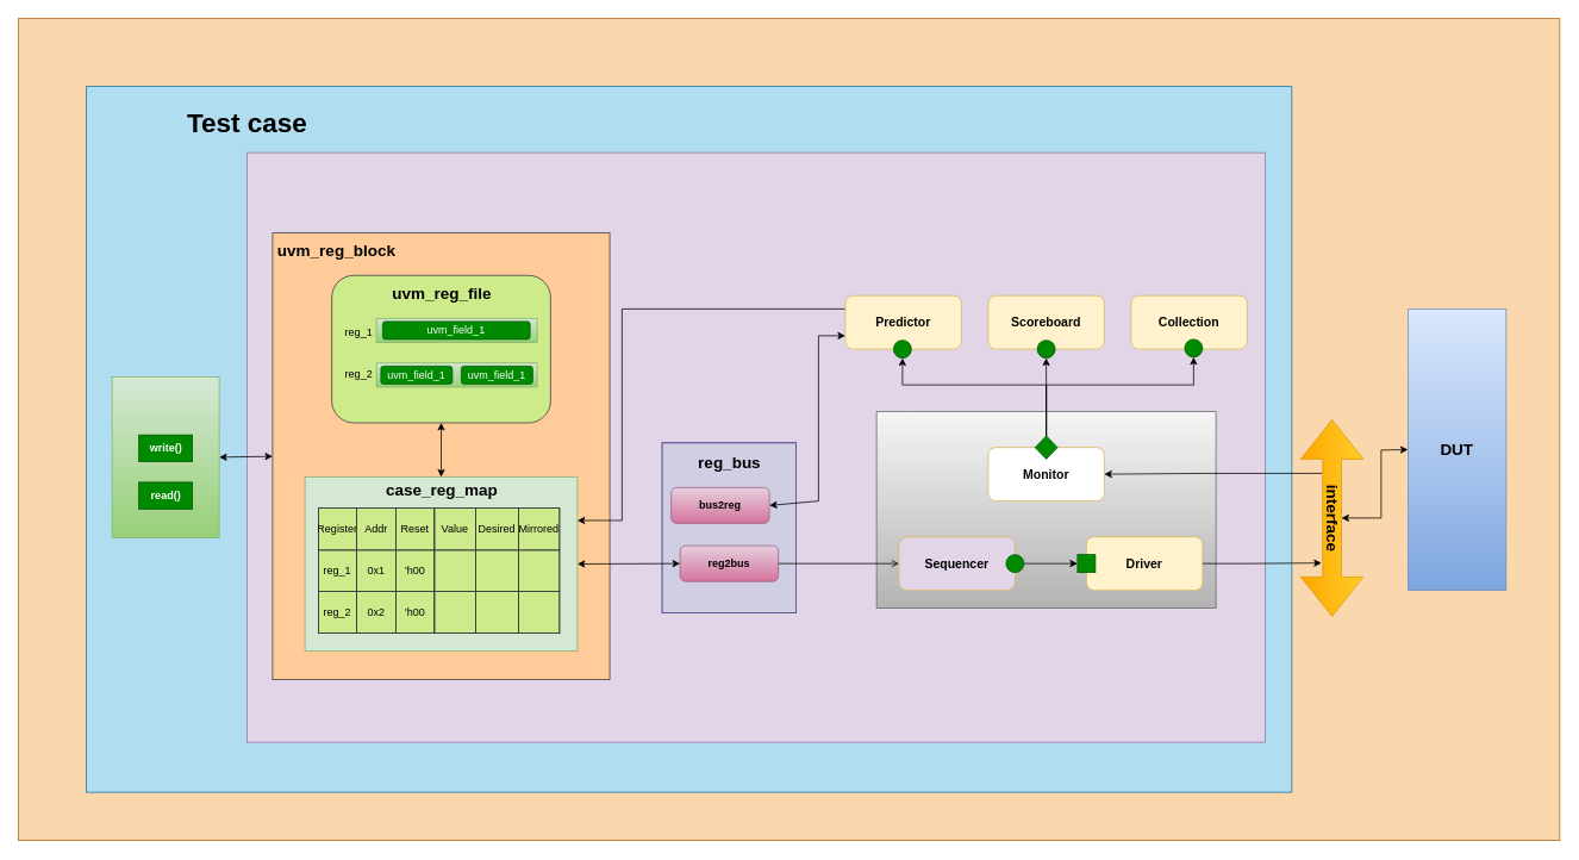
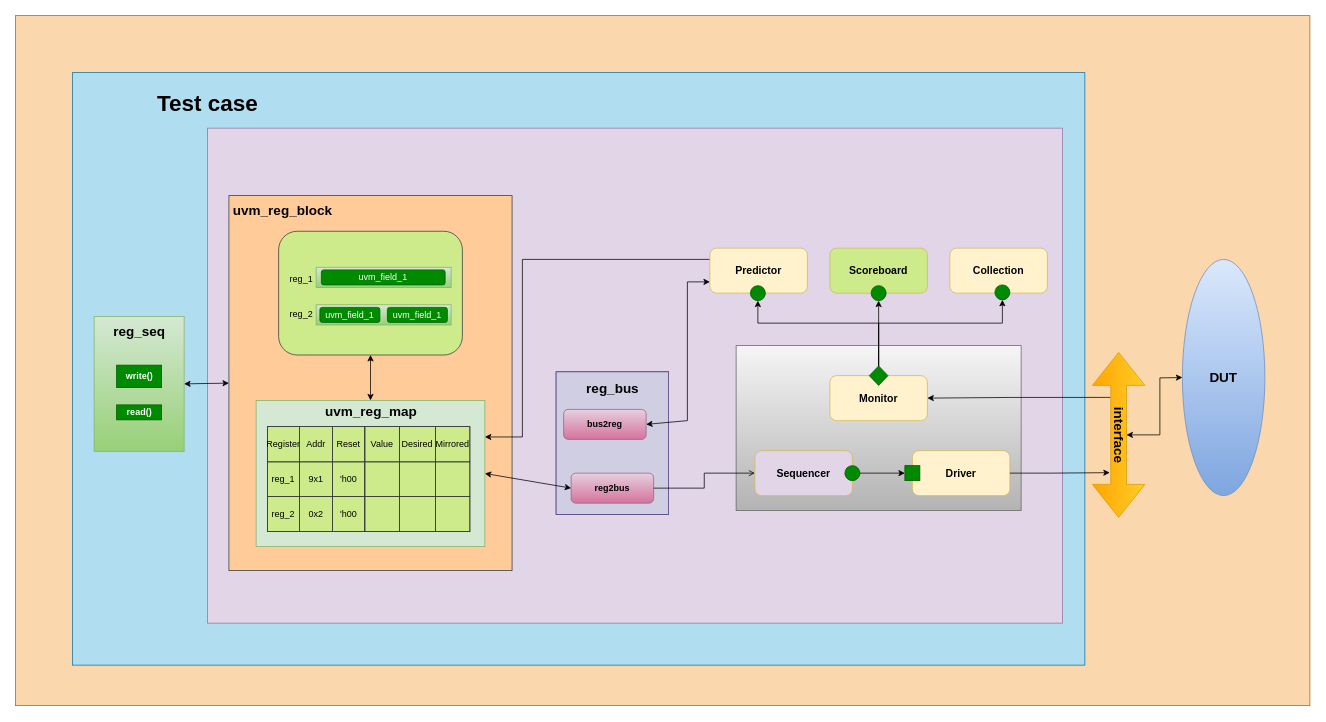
- <mxCell id="34" value="&lt;font style=&quot;font-size: 18px;&quot;&gt;&lt;b&gt;uvm_reg_file&lt;/b&gt;&lt;/font&gt;" style="text;html=1;align=center;verticalAlign=middle;resizable=0;points=[];autosize=1;strokeColor=none;fillColor=none;container=0;" parent="1" vertex="1"><mxGeometry x="428.5" y="307.5" width="130" height="40" as="geometry" /></mxCell>
- <mxCell id="20" value="&lt;b&gt;&lt;font style=&quot;font-size: 14px;&quot;&gt;Scoreboard&lt;/font&gt;&lt;/b&gt;" style="rounded=1;whiteSpace=wrap;html=1;fillColor=#fff2cc;strokeColor=#d6b656;" parent="1" vertex="1"><mxGeometry x="1106" y="330" width="130" height="60" as="geometry" /></mxCell>
+ <mxCell id="20" value="&lt;b&gt;&lt;font style=&quot;font-size: 14px;&quot;&gt;Scoreboard&lt;/font&gt;&lt;/b&gt;" style="rounded=1;whiteSpace=wrap;html=1;fillColor=#cdeb8b;strokeColor=#d6b656;" parent="1" vertex="1"><mxGeometry x="1106" y="330" width="130" height="60" as="geometry" /></mxCell>
+ <mxCell id="76" value="&lt;span style=&quot;font-size: 18px;&quot;&gt;&lt;b&gt;reg_seq&lt;/b&gt;&lt;/span&gt;" style="text;html=1;align=center;verticalAlign=middle;resizable=0;points=[];autosize=1;strokeColor=none;fillColor=none;container=0;" parent="1" vertex="1"><mxGeometry x="140" y="421" width="90" height="40" as="geometry" /></mxCell>
- <mxCell id="7" value="&lt;b&gt;&lt;font style=&quot;font-size: 18px;&quot;&gt;DUT&lt;/font&gt;&lt;/b&gt;" style="rounded=0;whiteSpace=wrap;html=1;fillColor=#dae8fc;gradientColor=#7ea6e0;strokeColor=#6c8ebf;" parent="1" vertex="1"><mxGeometry x="1576" y="345" width="110" height="315" as="geometry" /></mxCell>
+ <mxCell id="7" value="&lt;b&gt;&lt;font style=&quot;font-size: 18px;&quot;&gt;DUT&lt;/font&gt;&lt;/b&gt;" style="ellipse;whiteSpace=wrap;html=1;fillColor=#dae8fc;gradientColor=#7ea6e0;strokeColor=#6c8ebf;" parent="1" vertex="1"><mxGeometry x="1576" y="345" width="110" height="315" as="geometry" /></mxCell>
- <mxCell id="15" value="&lt;b&gt;&lt;font style=&quot;font-size: 14px;&quot;&gt;Monitor&lt;/font&gt;&lt;/b&gt;" style="rounded=1;whiteSpace=wrap;html=1;fillColor=#ffffff;strokeColor=#d6b656;" parent="1" vertex="1"><mxGeometry x="1106" y="500" width="130" height="60" as="geometry" /></mxCell>
+ <mxCell id="15" value="&lt;b&gt;&lt;font style=&quot;font-size: 14px;&quot;&gt;Monitor&lt;/font&gt;&lt;/b&gt;" style="rounded=1;whiteSpace=wrap;html=1;fillColor=#fff2cc;strokeColor=#d6b656;" parent="1" vertex="1"><mxGeometry x="1106" y="500" width="130" height="60" as="geometry" /></mxCell>
- <mxCell id="69" value="&lt;font style=&quot;font-size: 18px;&quot;&gt;&lt;b&gt;case_reg_map&lt;/b&gt;&lt;/font&gt;" style="text;html=1;align=center;verticalAlign=middle;resizable=0;points=[];autosize=1;strokeColor=none;fillColor=none;" parent="1" vertex="1"><mxGeometry x="418.5" y="528" width="150" height="40" as="geometry" /></mxCell>
+ <mxCell id="69" value="&lt;font style=&quot;font-size: 18px;&quot;&gt;&lt;b&gt;uvm_reg_map&lt;/b&gt;&lt;/font&gt;" style="text;html=1;align=center;verticalAlign=middle;resizable=0;points=[];autosize=1;strokeColor=none;fillColor=none;" parent="1" vertex="1"><mxGeometry x="418.5" y="528" width="150" height="40" as="geometry" /></mxCell>
- <mxCell id="78" value="&lt;b&gt;read()&lt;/b&gt;" style="text;html=1;align=center;verticalAlign=middle;resizable=0;points=[];autosize=1;strokeColor=#005700;fillColor=#008a00;fontColor=#ffffff;" parent="1" vertex="1"><mxGeometry x="155" y="539" width="60" height="30" as="geometry" /></mxCell>
+ <mxCell id="78" value="&lt;b&gt;read()&lt;/b&gt;" style="text;html=1;align=center;verticalAlign=middle;resizable=0;points=[];autosize=1;strokeColor=#005700;fillColor=#008a00;fontColor=#ffffff;" parent="1" vertex="1"><mxGeometry x="155" y="539" width="60" height="20" as="geometry" /></mxCell>
- <mxCell id="27" value="&lt;b&gt;reg2bus&lt;/b&gt;" style="rounded=1;whiteSpace=wrap;html=1;fillColor=#e6d0de;gradientColor=#d5739d;strokeColor=#996185;" parent="24" vertex="1"><mxGeometry x="20" y="115" width="110" height="40" as="geometry" /></mxCell>
+ <mxCell id="27" value="&lt;b&gt;reg2bus&lt;/b&gt;" style="rounded=1;whiteSpace=wrap;html=1;fillColor=#e6d0de;gradientColor=#d5739d;strokeColor=#996185;" parent="24" vertex="1"><mxGeometry x="20" y="135" width="110" height="40" as="geometry" /></mxCell>
- <mxCell id="50" value="0x1" style="connectable=0;recursiveResize=0;strokeColor=inherit;fillColor=none;align=center;whiteSpace=wrap;html=1;" parent="48" vertex="1"><mxGeometry x="43" width="44" height="46" as="geometry"><mxRectangle width="44" height="46" as="alternateBounds" /></mxGeometry></mxCell>
+ <mxCell id="50" value="9x1" style="connectable=0;recursiveResize=0;strokeColor=inherit;fillColor=none;align=center;whiteSpace=wrap;html=1;" parent="48" vertex="1"><mxGeometry x="43" width="44" height="46" as="geometry"><mxRectangle width="44" height="46" as="alternateBounds" /></mxGeometry></mxCell>
